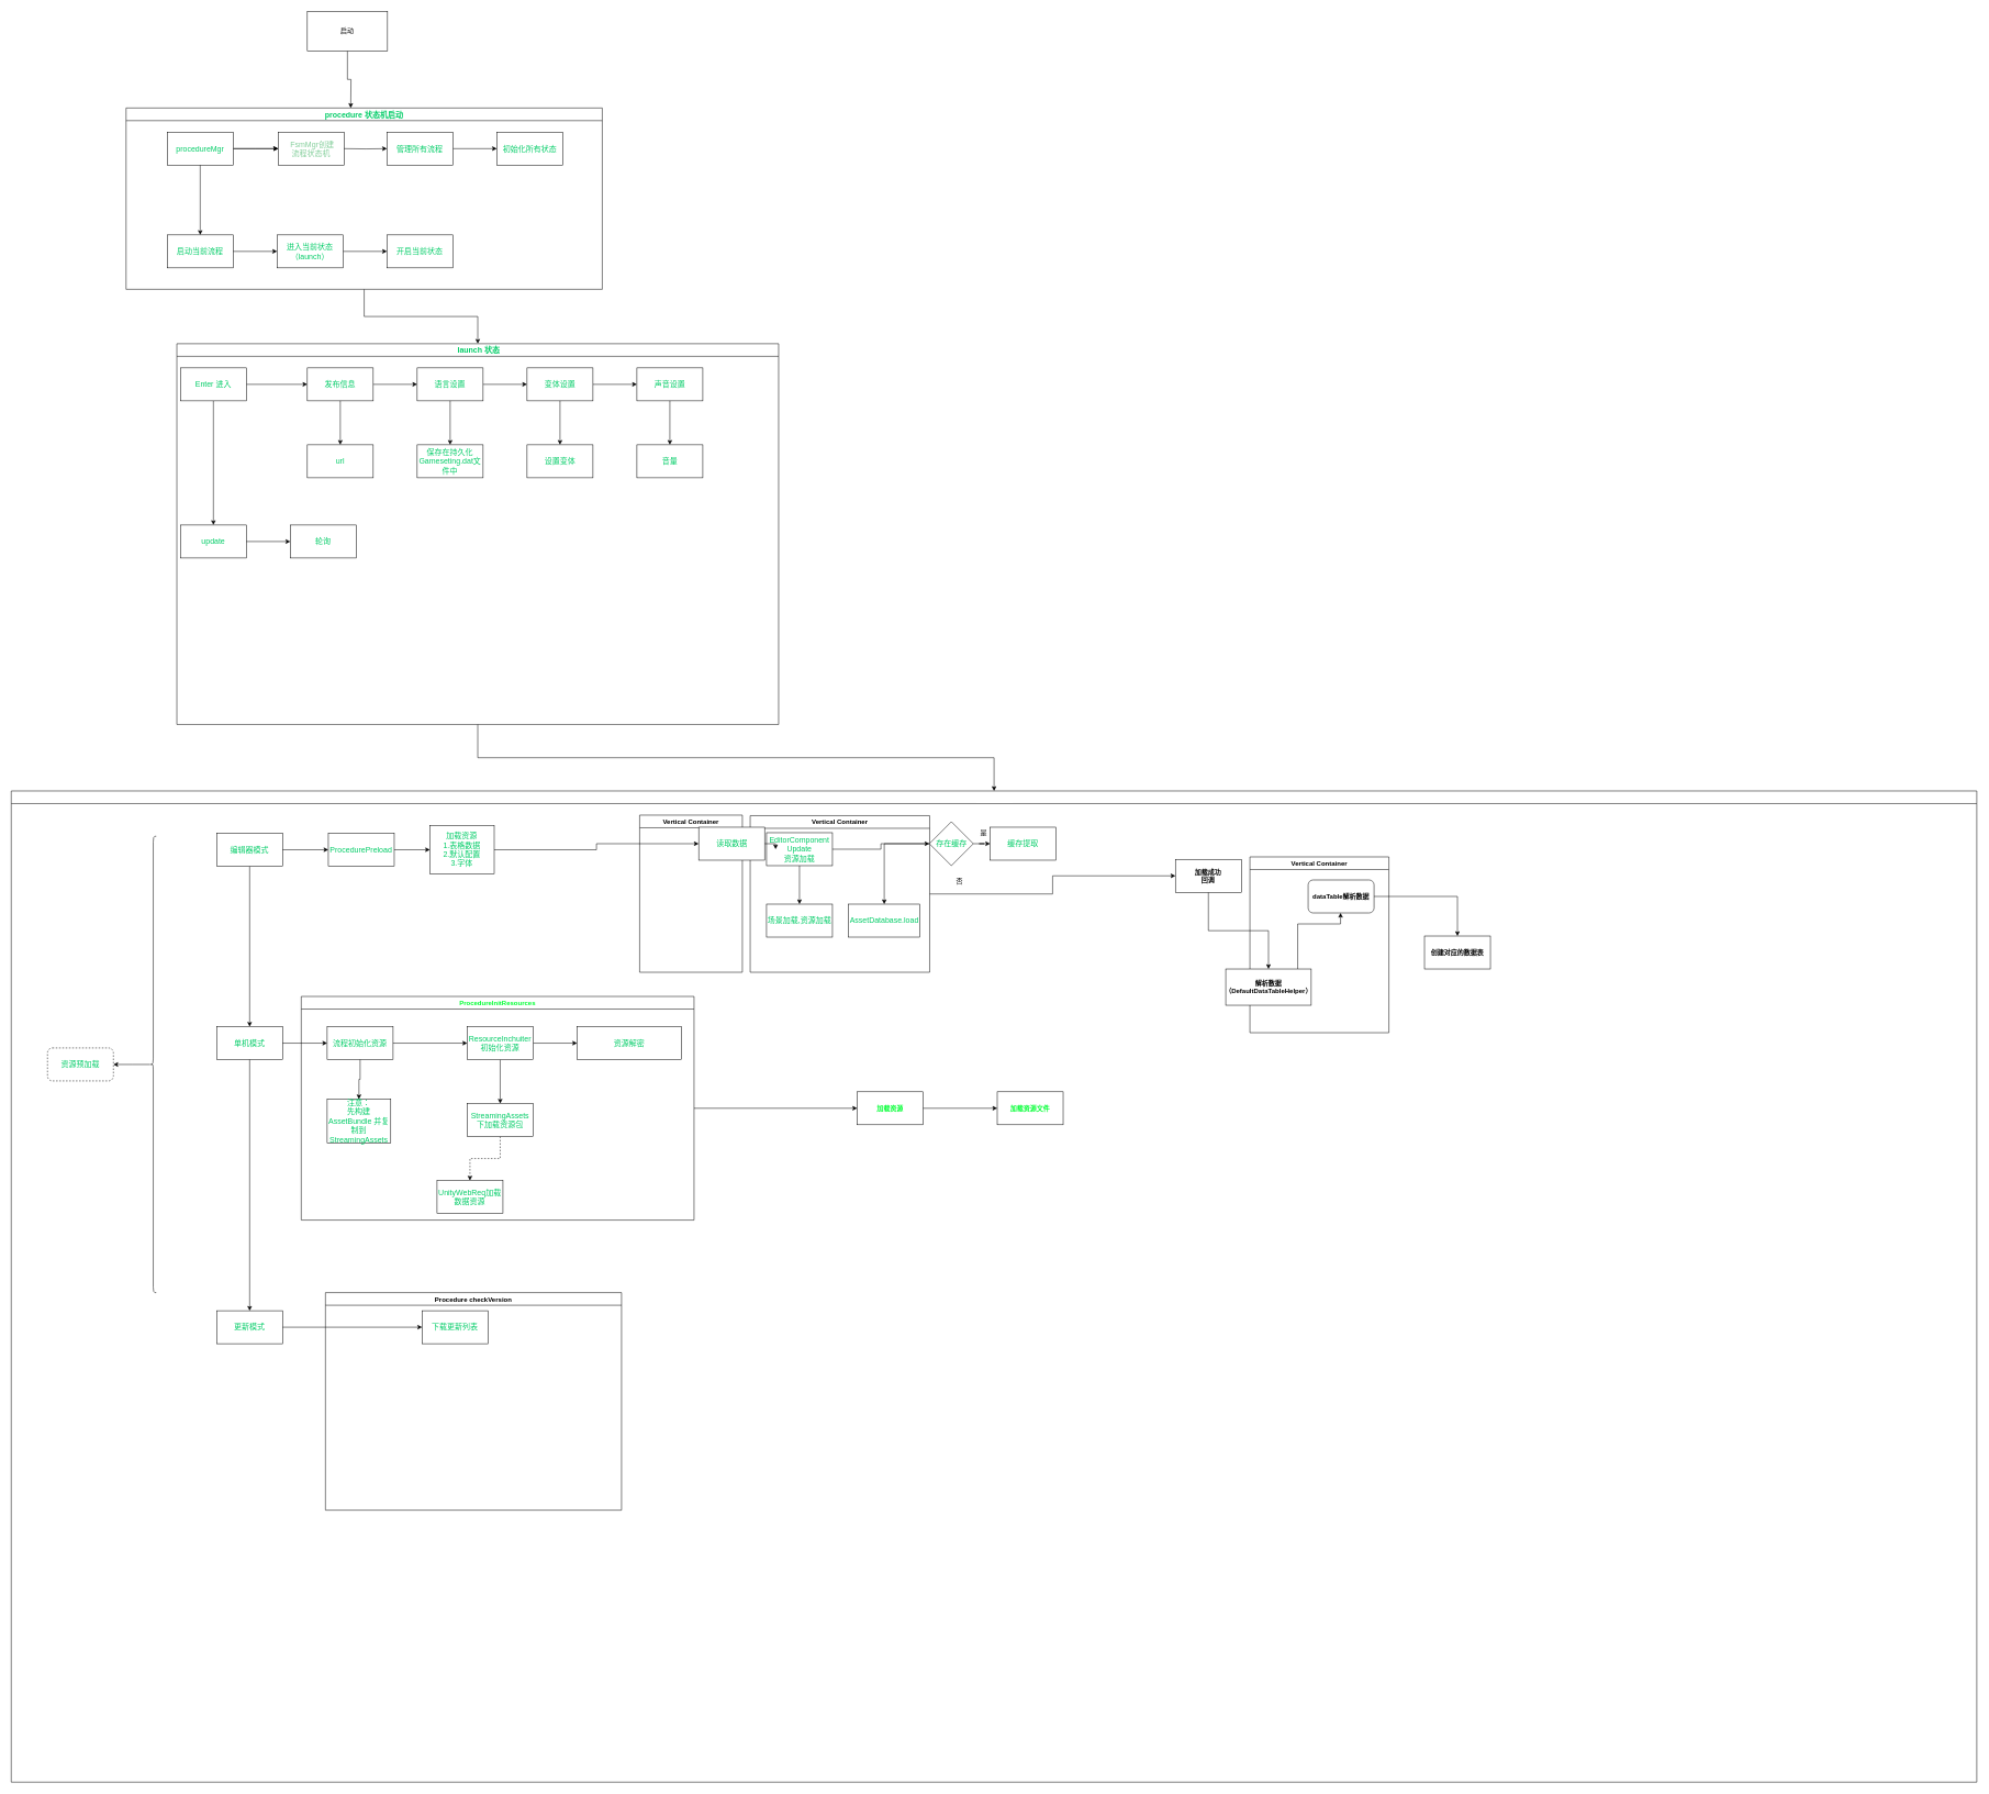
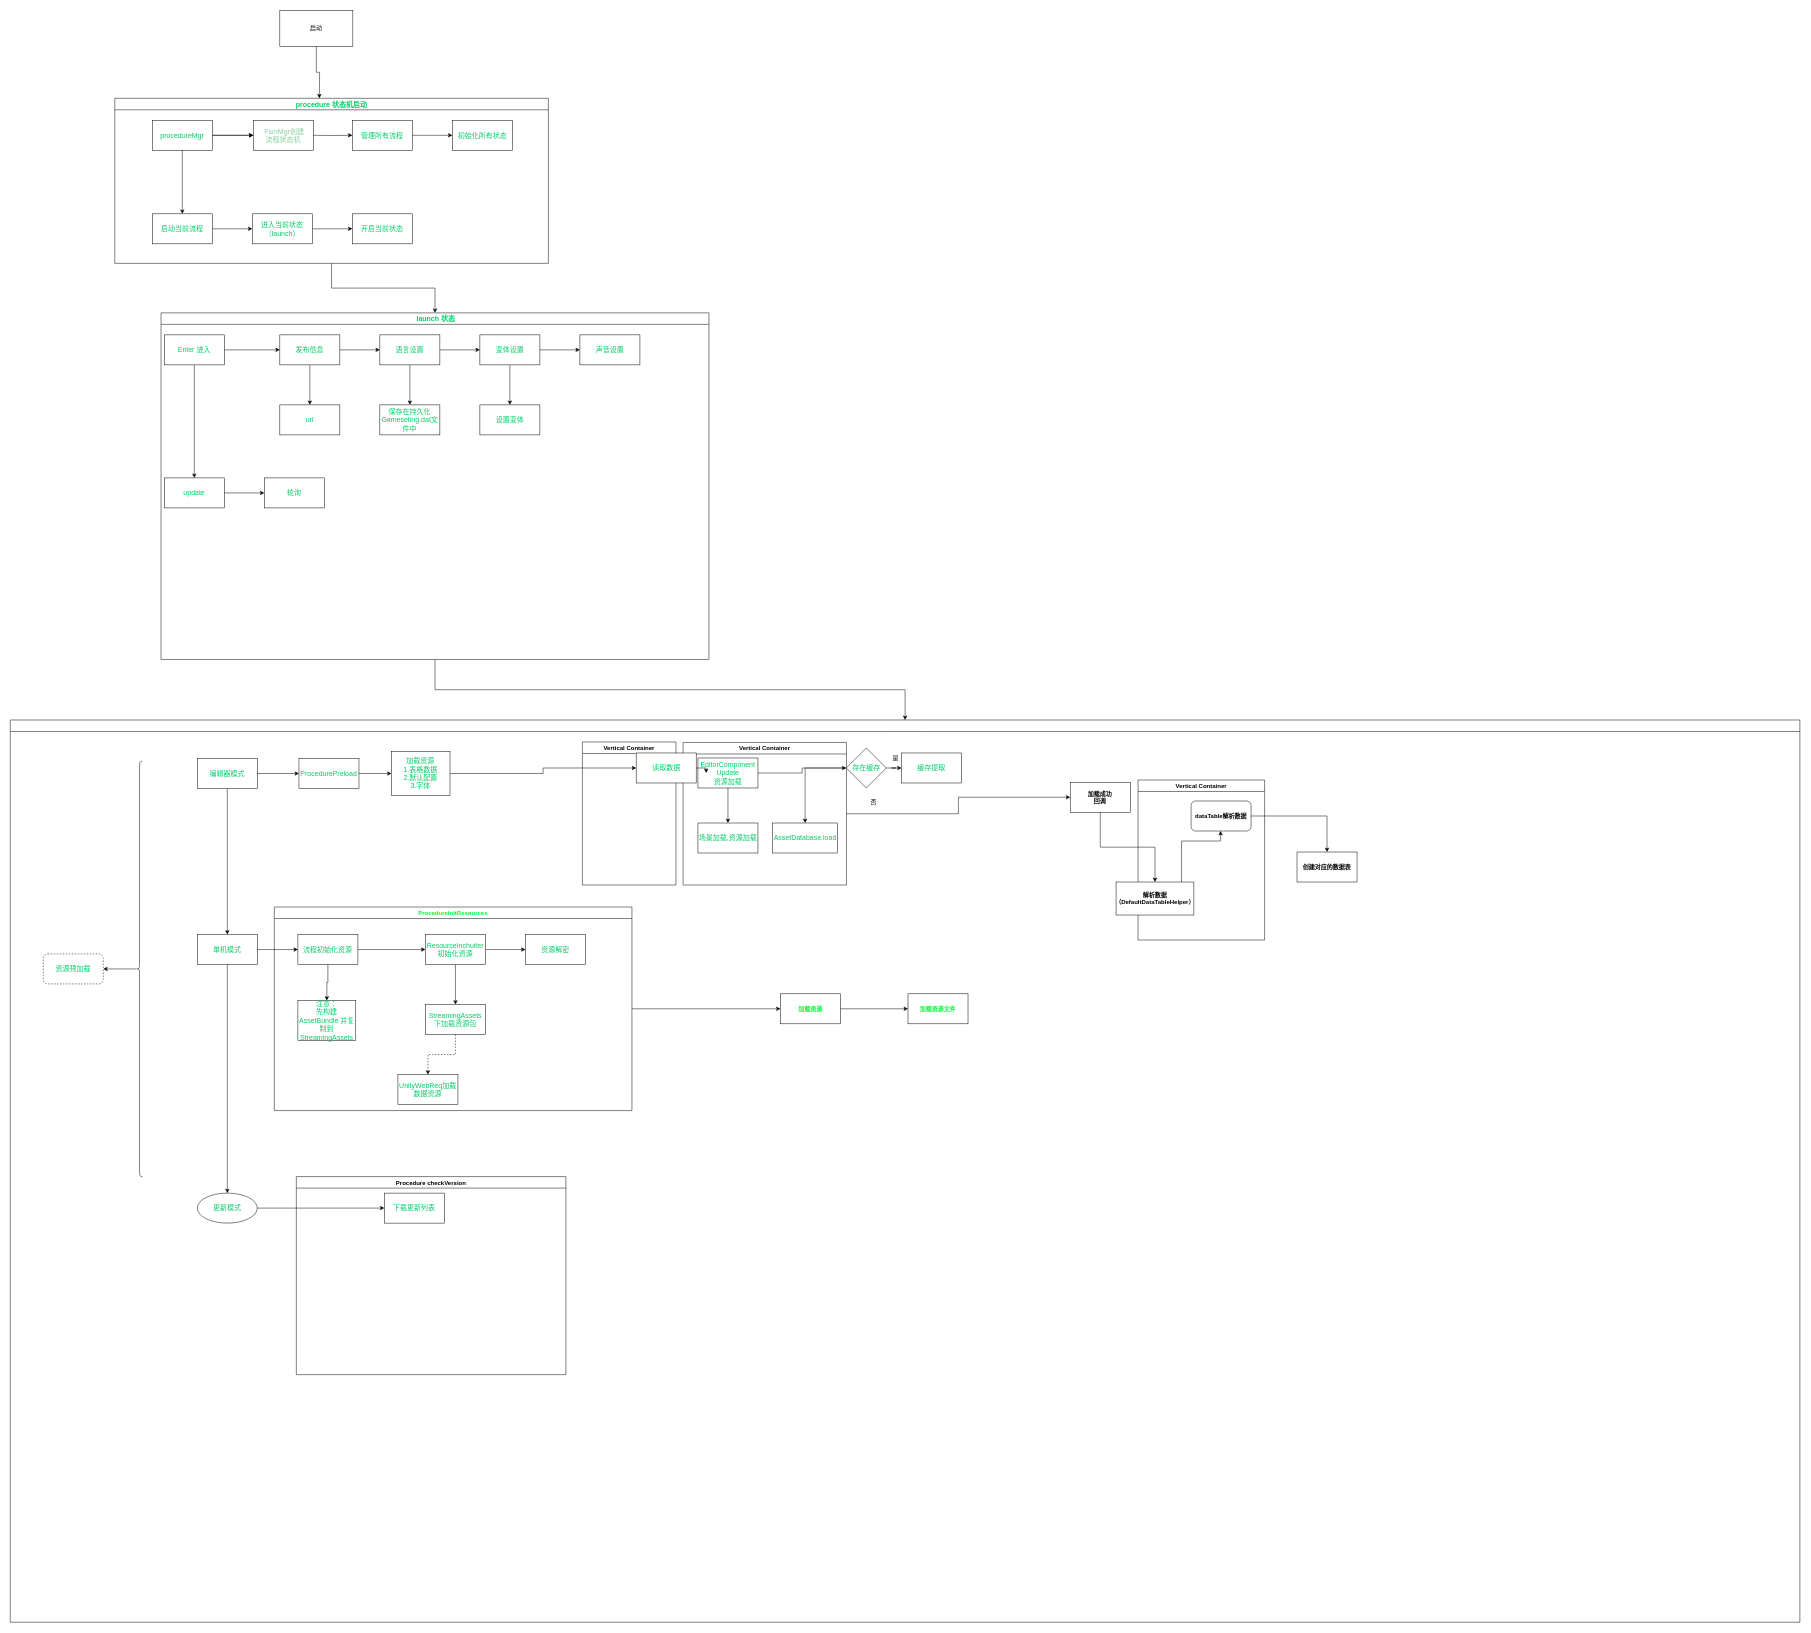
- <mxCell id="40" value="" style="edgeStyle=orthogonalEdgeStyle;rounded=0;orthogonalLoop=1;jettySize=auto;html=1;fontSize=14;fontColor=#00CC66;" parent="1" source="19" target="39" edge="1"><mxGeometry relative="1" as="geometry" /></mxCell>
- <mxCell id="39" value="音量" style="whiteSpace=wrap;html=1;fontSize=14;fontColor=#00CC66;" parent="1" vertex="1"><mxGeometry x="1159" y="809" width="120" height="60" as="geometry" /></mxCell>
- <mxCell id="101" value="资源解密" style="whiteSpace=wrap;html=1;fontSize=14;fontColor=#00CC66;" vertex="1" parent="1"><mxGeometry x="1050.13" y="1868" width="190" height="60" as="geometry" /></mxCell>
+ <mxCell id="101" value="资源解密" style="whiteSpace=wrap;html=1;fontSize=14;fontColor=#00CC66;" vertex="1" parent="1"><mxGeometry x="1050.13" y="1868" width="120" height="60" as="geometry" /></mxCell>
- <mxCell id="74" value="更新模式" style="whiteSpace=wrap;html=1;fontSize=14;fontColor=#00CC66;" parent="43" vertex="1"><mxGeometry x="374" y="946" width="120" height="60" as="geometry" /></mxCell>
+ <mxCell id="74" value="更新模式" style="ellipse;whiteSpace=wrap;html=1;fontSize=14;fontColor=#00CC66;" parent="43" vertex="1"><mxGeometry x="374" y="946" width="120" height="60" as="geometry" /></mxCell>
